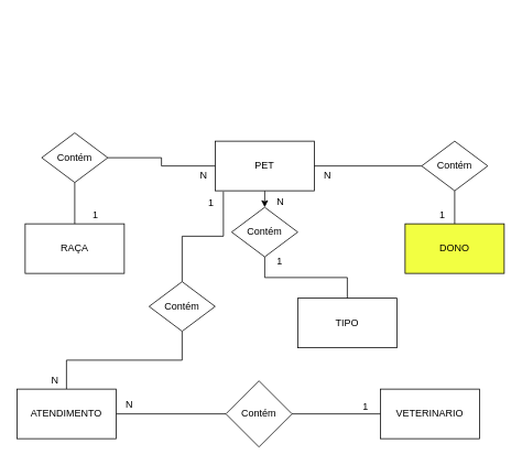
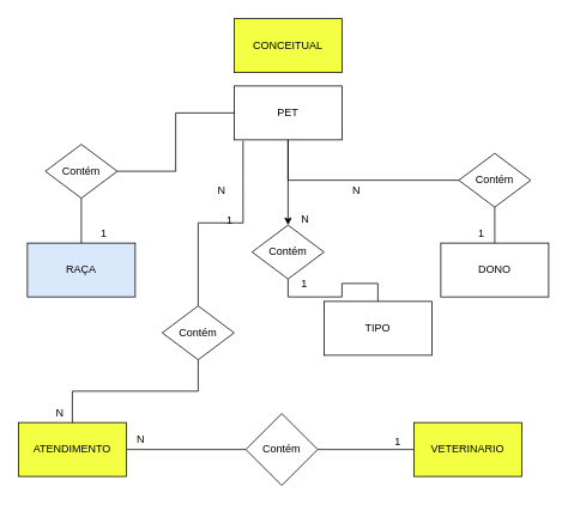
+ <mxCell id="2" value="CONCEITUAL" style="rounded=0;whiteSpace=wrap;html=1;fillColor=#F2FF42;" vertex="1" parent="1"><mxGeometry x="260" y="20" width="120" height="60" as="geometry" /></mxCell>
- <mxCell id="4" value="PET" style="rounded=0;whiteSpace=wrap;html=1;" vertex="1" parent="1"><mxGeometry x="260" y="170" width="120" height="60" as="geometry" /></mxCell>
+ <mxCell id="4" value="PET" style="rounded=0;whiteSpace=wrap;html=1;" vertex="1" parent="1"><mxGeometry x="260" y="95" width="120" height="60" as="geometry" /></mxCell>
- <mxCell id="5" value="RAÇA" style="rounded=0;whiteSpace=wrap;html=1;" vertex="1" parent="1"><mxGeometry x="30" y="270" width="120" height="60" as="geometry" /></mxCell>
+ <mxCell id="5" value="RAÇA" style="rounded=0;whiteSpace=wrap;html=1;fillColor=#dae8fc;" vertex="1" parent="1"><mxGeometry x="30" y="270" width="120" height="60" as="geometry" /></mxCell>
- <mxCell id="6" value="DONO" style="rounded=0;whiteSpace=wrap;html=1;fillColor=#f2ff42;" vertex="1" parent="1"><mxGeometry x="490" y="270" width="120" height="60" as="geometry" /></mxCell>
+ <mxCell id="6" value="DONO" style="rounded=0;whiteSpace=wrap;html=1;" vertex="1" parent="1"><mxGeometry x="490" y="270" width="120" height="60" as="geometry" /></mxCell>
- <mxCell id="7" value="TIPO" style="rounded=0;whiteSpace=wrap;html=1;" vertex="1" parent="1"><mxGeometry x="360" y="360" width="120" height="60" as="geometry" /></mxCell>
+ <mxCell id="7" value="TIPO" style="rounded=0;whiteSpace=wrap;html=1;" vertex="1" parent="1"><mxGeometry x="360" y="335" width="120" height="60" as="geometry" /></mxCell>
- <mxCell id="10" value="ATENDIMENTO" style="rounded=0;whiteSpace=wrap;html=1;" vertex="1" parent="1"><mxGeometry x="20" y="470" width="120" height="60" as="geometry" /></mxCell>
+ <mxCell id="10" value="ATENDIMENTO" style="rounded=0;whiteSpace=wrap;html=1;fillColor=#f2ff42;" vertex="1" parent="1"><mxGeometry x="20" y="470" width="120" height="60" as="geometry" /></mxCell>
- <mxCell id="11" value="VETERINARIO" style="rounded=0;whiteSpace=wrap;html=1;" vertex="1" parent="1"><mxGeometry x="460" y="470" width="120" height="60" as="geometry" /></mxCell>
+ <mxCell id="11" value="VETERINARIO" style="rounded=0;whiteSpace=wrap;html=1;fillColor=#f2ff42;" vertex="1" parent="1"><mxGeometry x="460" y="470" width="120" height="60" as="geometry" /></mxCell>
